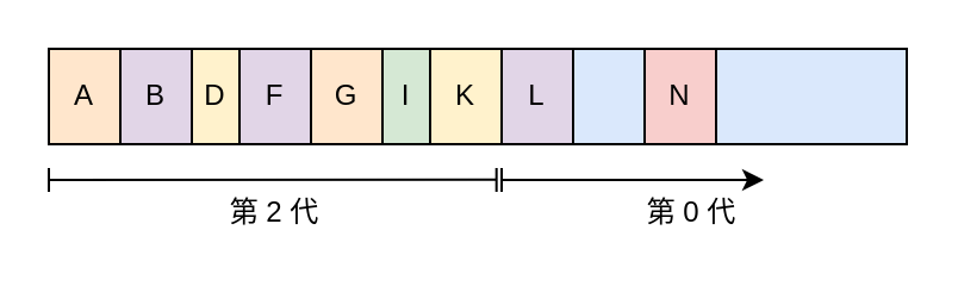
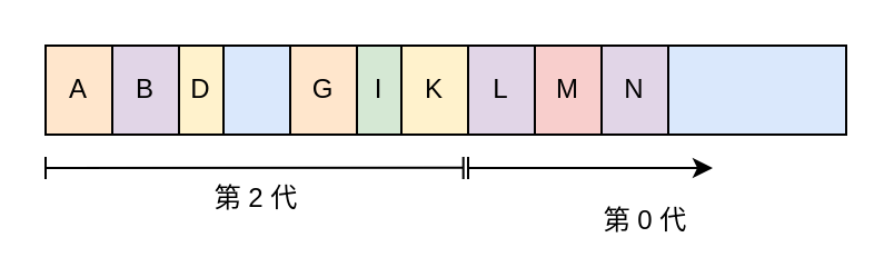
- <mxCell id="14" value="F" style="rounded=0;whiteSpace=wrap;html=1;fillColor=#e1d5e7;" parent="1" vertex="1"><mxGeometry x="100" y="20" width="30" height="40" as="geometry" /></mxCell>
+ <mxCell id="19" value="M" style="rounded=0;whiteSpace=wrap;html=1;fillColor=#f8cecc;" parent="1" vertex="1"><mxGeometry x="240" y="20" width="30" height="40" as="geometry" /></mxCell>
- <mxCell id="20" value="N" style="rounded=0;whiteSpace=wrap;html=1;fillColor=#f8cecc;" parent="1" vertex="1"><mxGeometry x="270" y="20" width="30" height="40" as="geometry" /></mxCell>
+ <mxCell id="20" value="N" style="rounded=0;whiteSpace=wrap;html=1;fillColor=#e1d5e7;" parent="1" vertex="1"><mxGeometry x="270" y="20" width="30" height="40" as="geometry" /></mxCell>
- <mxCell id="9" value="第 0 代" style="text;html=1;strokeColor=none;fillColor=none;align=center;verticalAlign=middle;whiteSpace=wrap;rounded=0;" parent="1" vertex="1"><mxGeometry x="260" y="80" width="60" height="18" as="geometry" /></mxCell>
+ <mxCell id="9" value="第 0 代" style="text;html=1;strokeColor=none;fillColor=none;align=center;verticalAlign=middle;whiteSpace=wrap;rounded=0;" parent="1" vertex="1"><mxGeometry x="260" y="90" width="60" height="18" as="geometry" /></mxCell>
